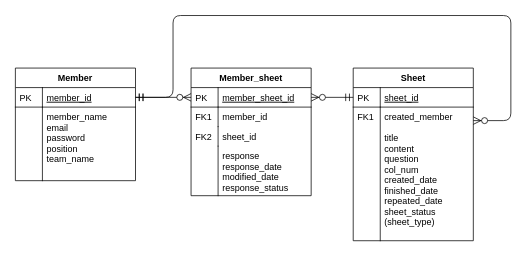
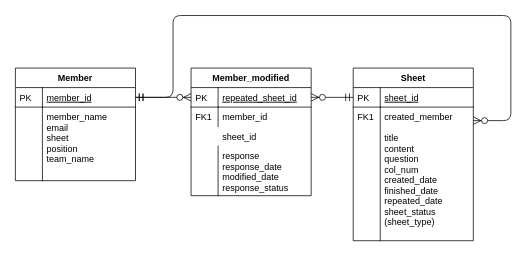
- <mxCell id="10" value="Member_sheet" style="swimlane;fontStyle=1;childLayout=stackLayout;horizontal=1;startSize=26;horizontalStack=0;resizeParent=1;resizeLast=0;collapsible=1;marginBottom=0;rounded=0;shadow=0;strokeWidth=1;" parent="1" vertex="1"><mxGeometry x="254" y="90" width="160" height="170" as="geometry"><mxRectangle x="260" y="80" width="160" height="26" as="alternateBounds" /></mxGeometry></mxCell>
+ <mxCell id="10" value="Member_modified" style="swimlane;fontStyle=1;childLayout=stackLayout;horizontal=1;startSize=26;horizontalStack=0;resizeParent=1;resizeLast=0;collapsible=1;marginBottom=0;rounded=0;shadow=0;strokeWidth=1;" parent="1" vertex="1"><mxGeometry x="254" y="90" width="160" height="170" as="geometry"><mxRectangle x="260" y="80" width="160" height="26" as="alternateBounds" /></mxGeometry></mxCell>
- <mxCell id="11" value="member_sheet_id" style="shape=partialRectangle;top=0;left=0;right=0;bottom=1;align=left;verticalAlign=top;fillColor=none;spacingLeft=40;spacingRight=4;overflow=hidden;rotatable=0;points=[[0,0.5],[1,0.5]];portConstraint=eastwest;dropTarget=0;rounded=0;shadow=0;strokeWidth=1;fontStyle=4" parent="10" vertex="1"><mxGeometry y="26" width="160" height="26" as="geometry" /></mxCell>
+ <mxCell id="11" value="repeated_sheet_id" style="shape=partialRectangle;top=0;left=0;right=0;bottom=1;align=left;verticalAlign=top;fillColor=none;spacingLeft=40;spacingRight=4;overflow=hidden;rotatable=0;points=[[0,0.5],[1,0.5]];portConstraint=eastwest;dropTarget=0;rounded=0;shadow=0;strokeWidth=1;fontStyle=4" parent="10" vertex="1"><mxGeometry y="26" width="160" height="26" as="geometry" /></mxCell>
- <mxCell id="8" value="member_name&#10;email&#10;password&#10;position&#10;team_name" style="shape=partialRectangle;top=0;left=0;right=0;bottom=0;align=left;verticalAlign=top;fillColor=none;spacingLeft=40;spacingRight=4;overflow=hidden;rotatable=0;points=[[0,0.5],[1,0.5]];portConstraint=eastwest;dropTarget=0;rounded=0;shadow=0;strokeWidth=1;" parent="5" vertex="1"><mxGeometry y="52" width="160" height="98" as="geometry" /></mxCell>
+ <mxCell id="8" value="member_name&#10;email&#10;sheet&#10;position&#10;team_name" style="shape=partialRectangle;top=0;left=0;right=0;bottom=0;align=left;verticalAlign=top;fillColor=none;spacingLeft=40;spacingRight=4;overflow=hidden;rotatable=0;points=[[0,0.5],[1,0.5]];portConstraint=eastwest;dropTarget=0;rounded=0;shadow=0;strokeWidth=1;" parent="5" vertex="1"><mxGeometry y="52" width="160" height="98" as="geometry" /></mxCell>
- <mxCell id="16" value="FK2" style="shape=partialRectangle;top=0;left=0;bottom=0;fillColor=none;align=left;verticalAlign=top;spacingLeft=4;spacingRight=4;overflow=hidden;rotatable=0;points=[];portConstraint=eastwest;part=1;" parent="15" vertex="1" connectable="0"><mxGeometry width="36" height="26" as="geometry" /></mxCell>
